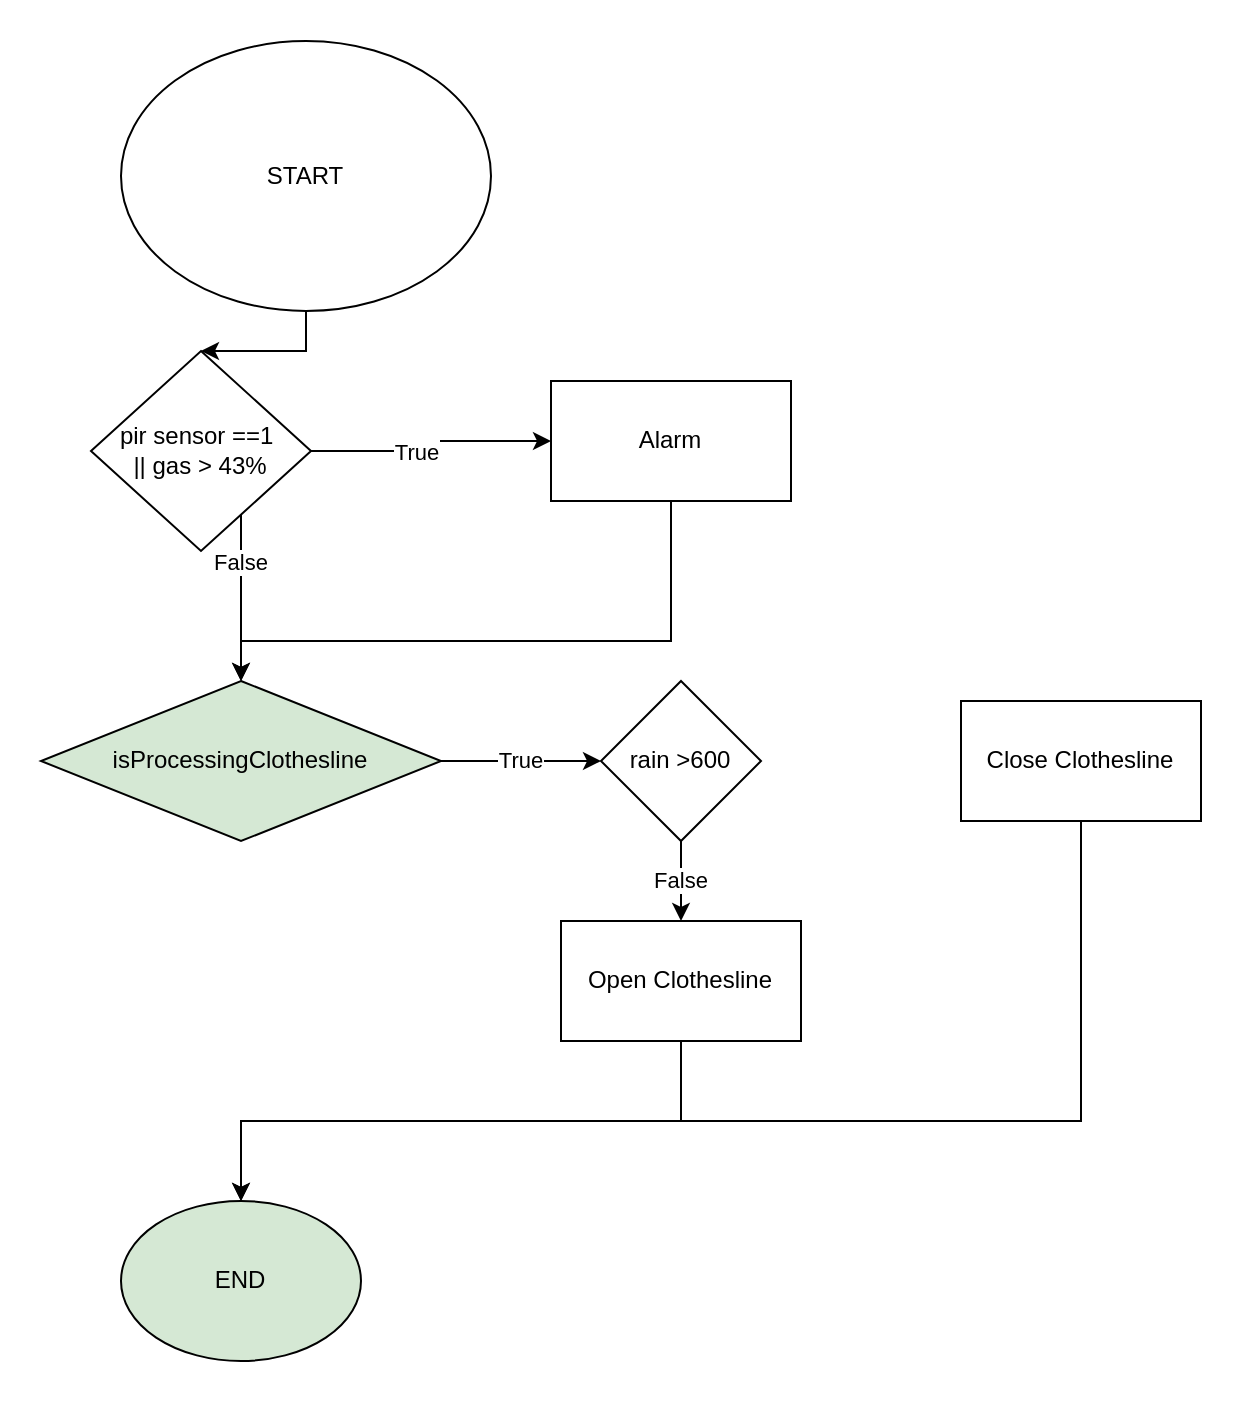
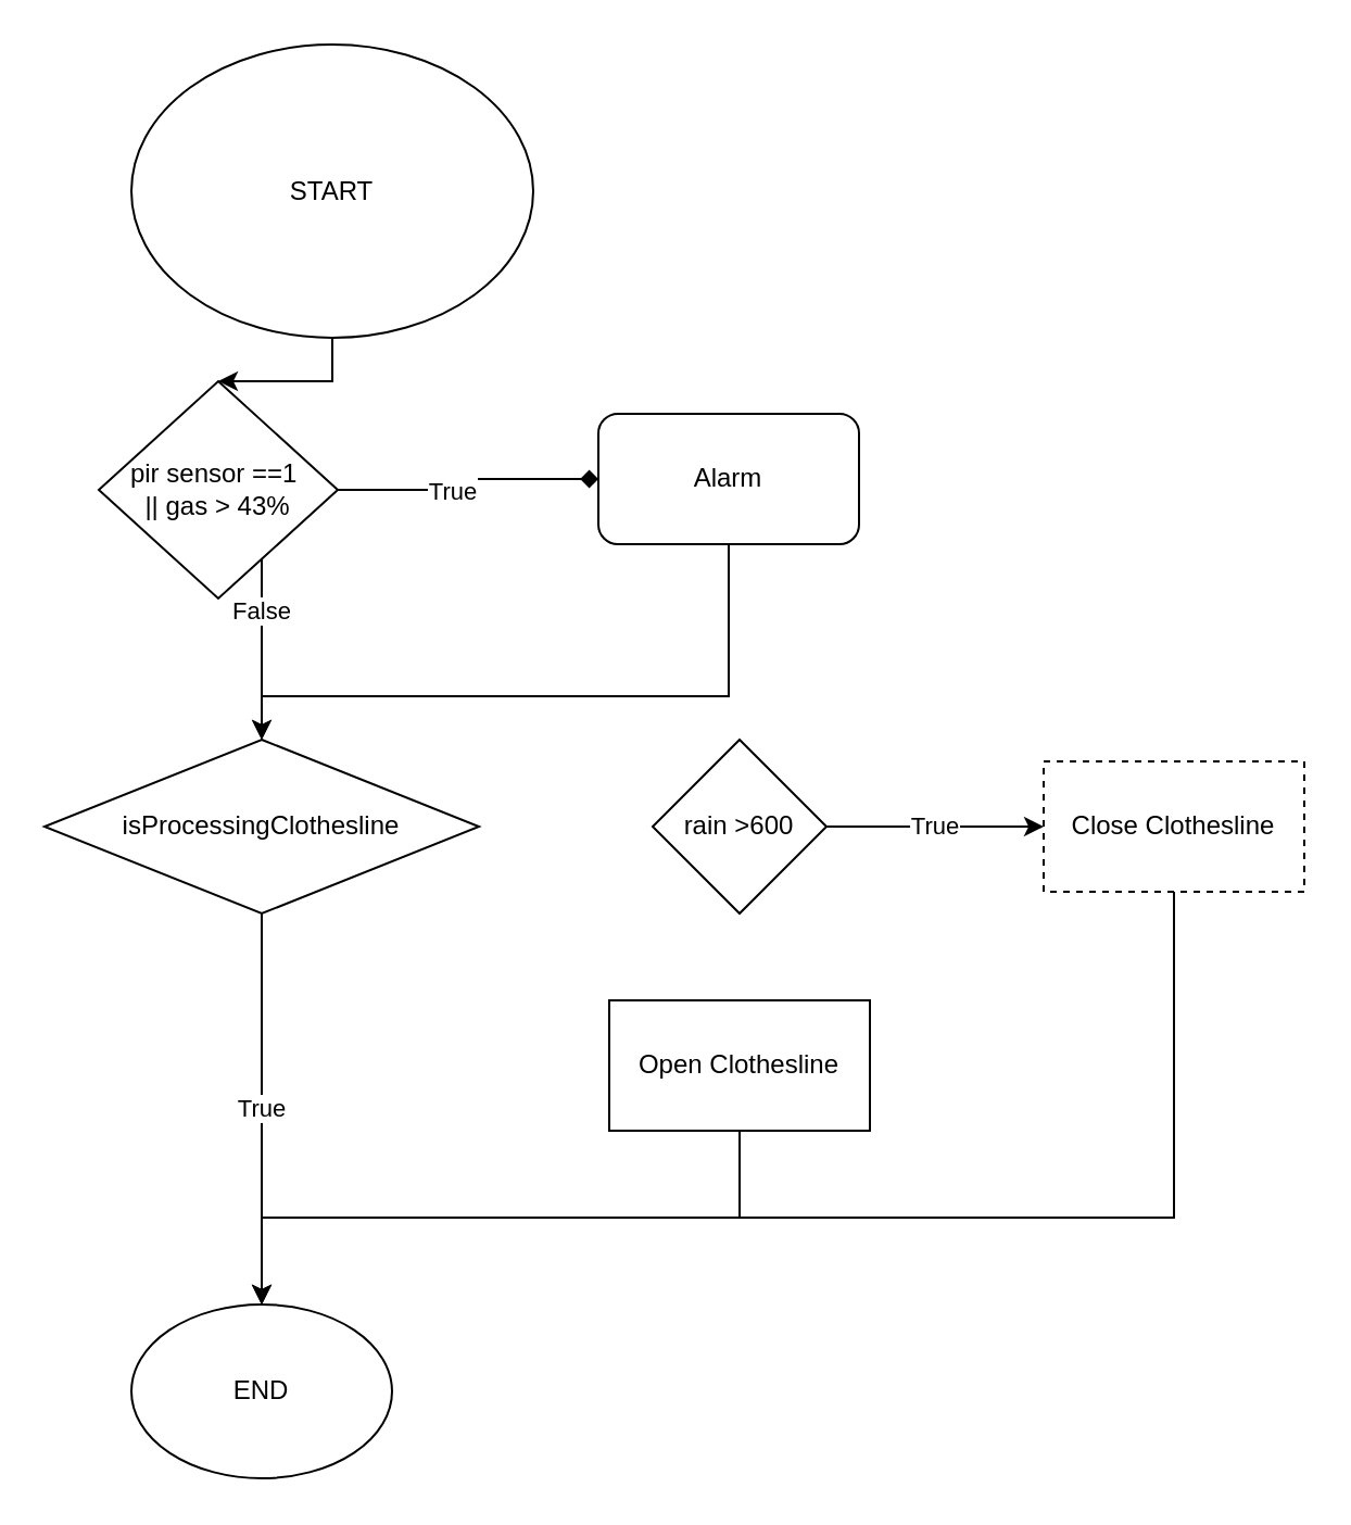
- <mxCell id="5" value="" style="edgeStyle=orthogonalEdgeStyle;rounded=0;orthogonalLoop=1;jettySize=auto;html=1;" edge="1" parent="1" source="7" target="9"><mxGeometry relative="1" as="geometry" /></mxCell>
+ <mxCell id="5" value="" style="edgeStyle=orthogonalEdgeStyle;rounded=0;orthogonalLoop=1;jettySize=auto;html=1;endArrow=diamond;" edge="1" parent="1" source="7" target="9"><mxGeometry relative="1" as="geometry" /></mxCell>
- <mxCell id="9" value="Alarm" style="rounded=0;whiteSpace=wrap;html=1;" vertex="1" parent="1"><mxGeometry x="275" y="190" width="120" height="60" as="geometry" /></mxCell>
+ <mxCell id="9" value="Alarm" style="whiteSpace=wrap;html=1;rounded=1;" vertex="1" parent="1"><mxGeometry x="275" y="190" width="120" height="60" as="geometry" /></mxCell>
- <mxCell id="11" value="isProcessingClothesline" style="rhombus;whiteSpace=wrap;html=1;fillColor=#d5e8d4;" vertex="1" parent="1"><mxGeometry x="20" y="340" width="200" height="80" as="geometry" /></mxCell>
+ <mxCell id="11" value="isProcessingClothesline" style="rhombus;whiteSpace=wrap;html=1;" vertex="1" parent="1"><mxGeometry x="20" y="340" width="200" height="80" as="geometry" /></mxCell>
- <mxCell id="10" value="True" style="edgeStyle=orthogonalEdgeStyle;rounded=0;orthogonalLoop=1;jettySize=auto;html=1;" edge="1" parent="1" source="11" target="16"><mxGeometry relative="1" as="geometry" /></mxCell>
+ <mxCell id="10" value="True" style="edgeStyle=orthogonalEdgeStyle;rounded=0;orthogonalLoop=1;jettySize=auto;html=1;" edge="1" parent="1" source="11" target="19"><mxGeometry relative="1" as="geometry" /></mxCell>
+ <mxCell id="14" value="True" style="edgeStyle=orthogonalEdgeStyle;rounded=0;orthogonalLoop=1;jettySize=auto;html=1;" edge="1" parent="1" source="16" target="13"><mxGeometry relative="1" as="geometry" /></mxCell>
- <mxCell id="13" value="Close Clothesline" style="rounded=0;whiteSpace=wrap;html=1;" vertex="1" parent="1"><mxGeometry x="480" y="350" width="120" height="60" as="geometry" /></mxCell>
+ <mxCell id="13" value="Close Clothesline" style="rounded=0;whiteSpace=wrap;html=1;dashed=1;" vertex="1" parent="1"><mxGeometry x="480" y="350" width="120" height="60" as="geometry" /></mxCell>
- <mxCell id="15" value="False" style="edgeStyle=orthogonalEdgeStyle;rounded=0;orthogonalLoop=1;jettySize=auto;html=1;" edge="1" parent="1" source="16" target="18"><mxGeometry relative="1" as="geometry" /></mxCell>
- <mxCell id="19" value="END" style="ellipse;whiteSpace=wrap;html=1;fillColor=#d5e8d4;" vertex="1" parent="1"><mxGeometry x="60" y="600" width="120" height="80" as="geometry" /></mxCell>
+ <mxCell id="19" value="END" style="ellipse;whiteSpace=wrap;html=1;" vertex="1" parent="1"><mxGeometry x="60" y="600" width="120" height="80" as="geometry" /></mxCell>
